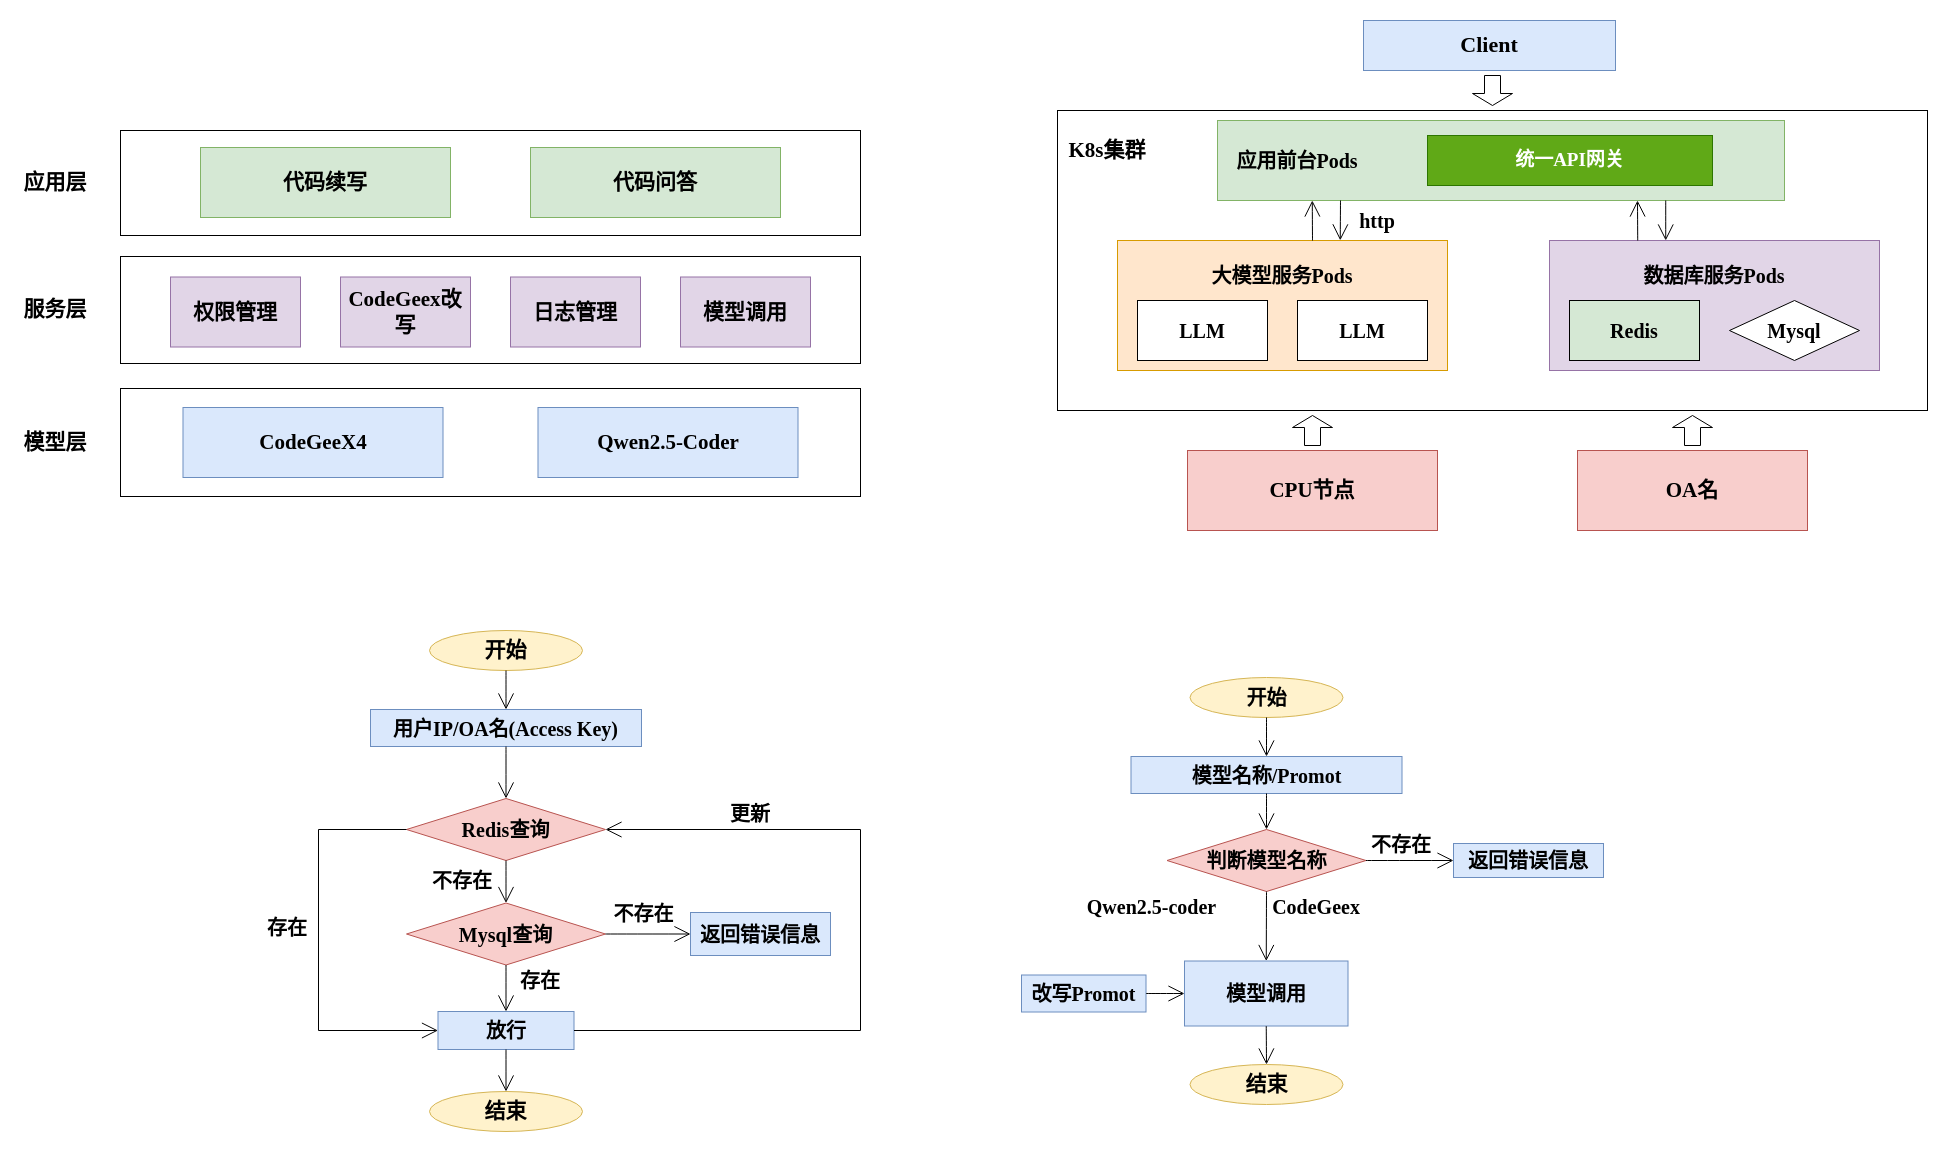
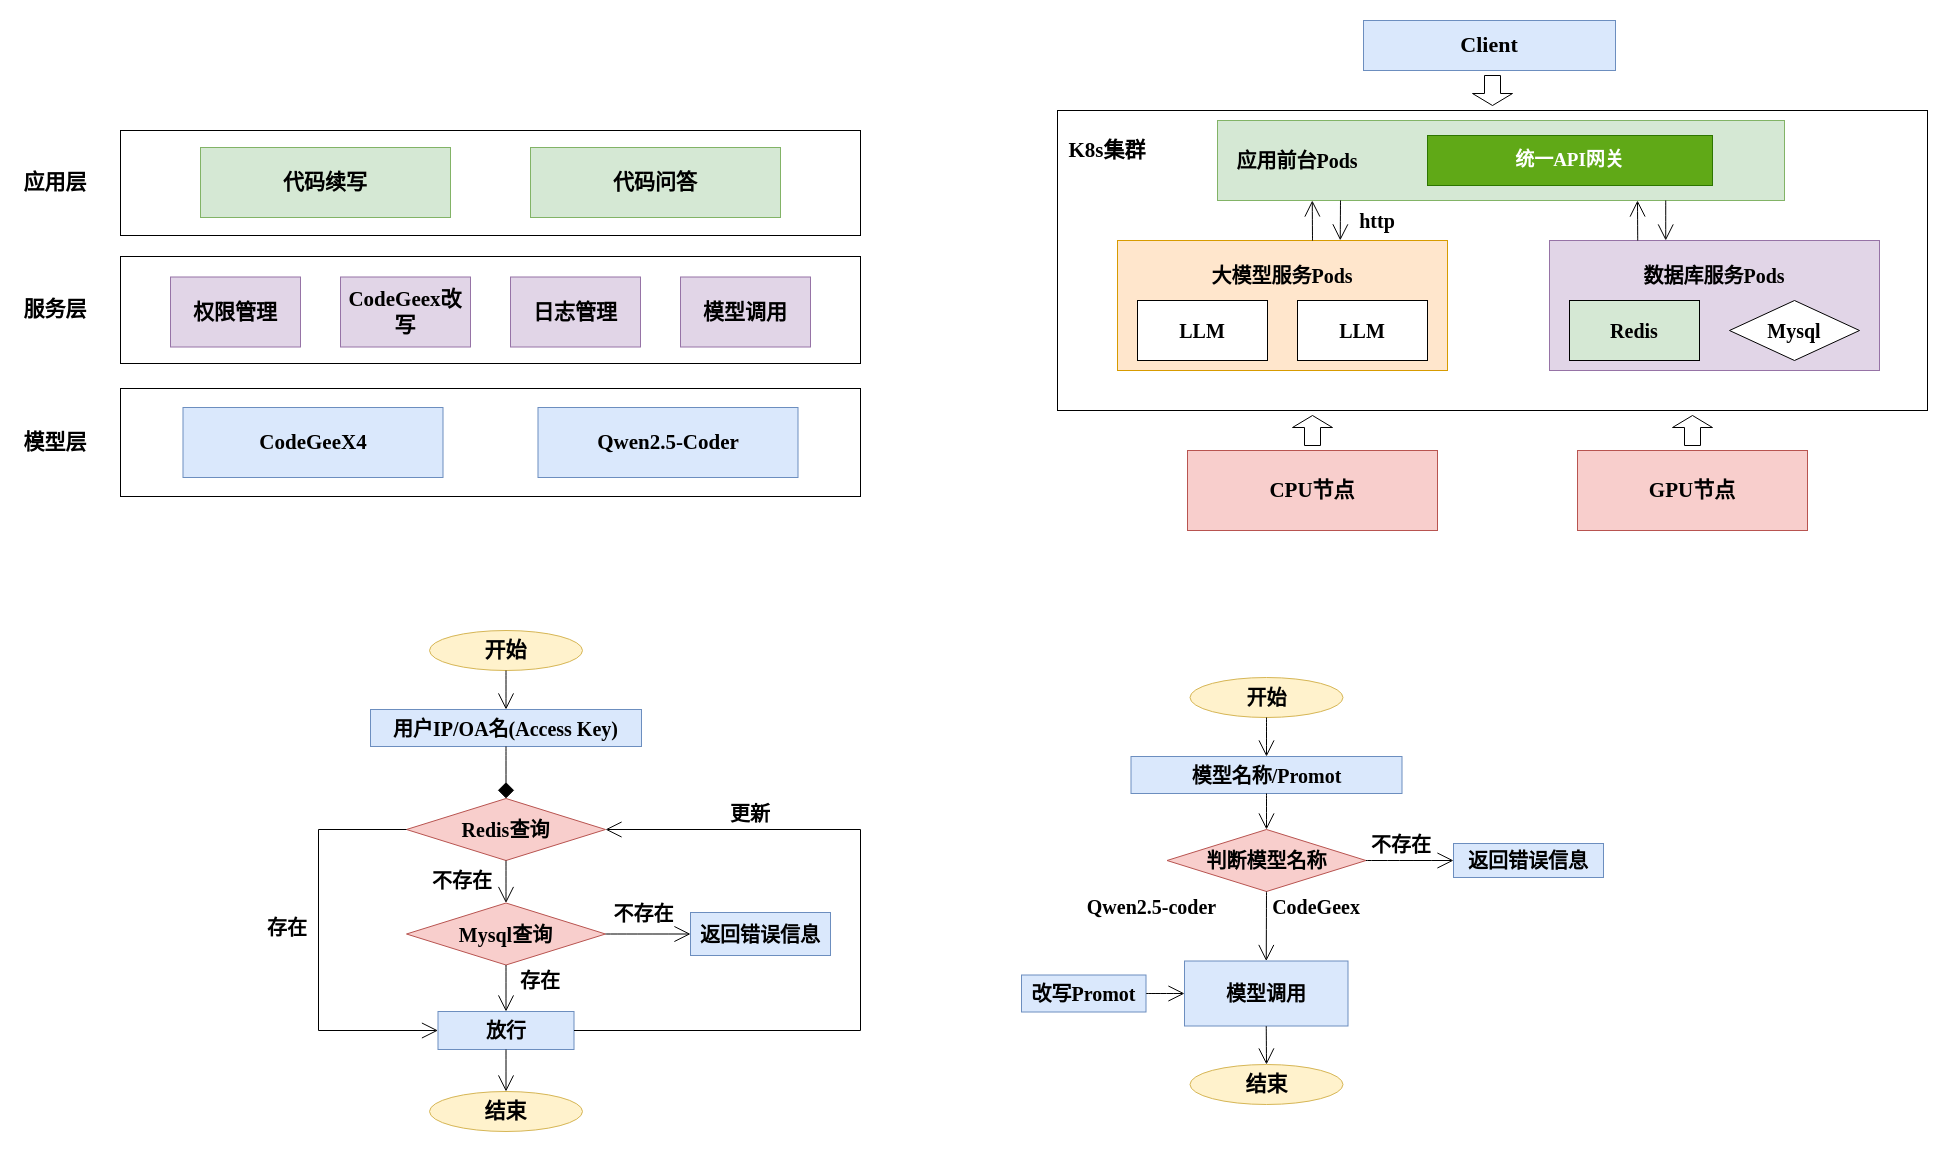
- <mxCell id="31" value="OA名" style="rounded=0;whiteSpace=wrap;html=1;fontFamily=宋体;fontSize=21;fontStyle=1;fillColor=#f8cecc;strokeColor=#b85450;" parent="1" vertex="1"><mxGeometry x="1577" y="450" width="230" height="80" as="geometry" /></mxCell>
+ <mxCell id="31" value="GPU节点" style="rounded=0;whiteSpace=wrap;html=1;fontFamily=宋体;fontSize=21;fontStyle=1;fillColor=#f8cecc;strokeColor=#b85450;" parent="1" vertex="1"><mxGeometry x="1577" y="450" width="230" height="80" as="geometry" /></mxCell>
- <mxCell id="47" value="" style="edgeStyle=none;orthogonalLoop=1;jettySize=auto;html=1;rounded=0;fontFamily=Architects Daughter;fontSource=https%3A%2F%2Ffonts.googleapis.com%2Fcss%3Ffamily%3DArchitects%2BDaughter;fontSize=16;startSize=14;endArrow=open;endSize=14;sourcePerimeterSpacing=8;targetPerimeterSpacing=8;curved=1;exitX=0.5;exitY=1;exitDx=0;exitDy=0;entryX=0.5;entryY=0;entryDx=0;entryDy=0;fontStyle=1" edge="1" parent="1" source="41" target="42"><mxGeometry width="140" relative="1" as="geometry"><mxPoint x="443" y="770" as="sourcePoint" /><mxPoint x="583" y="770" as="targetPoint" /><Array as="points" /></mxGeometry></mxCell>
+ <mxCell id="47" value="" style="edgeStyle=none;orthogonalLoop=1;jettySize=auto;html=1;rounded=0;fontFamily=Architects Daughter;fontSource=https%3A%2F%2Ffonts.googleapis.com%2Fcss%3Ffamily%3DArchitects%2BDaughter;fontSize=16;startSize=14;endArrow=diamond;endSize=14;sourcePerimeterSpacing=8;targetPerimeterSpacing=8;curved=1;exitX=0.5;exitY=1;exitDx=0;exitDy=0;entryX=0.5;entryY=0;entryDx=0;entryDy=0;fontStyle=1;" edge="1" parent="1" source="41" target="42"><mxGeometry width="140" relative="1" as="geometry"><mxPoint x="443" y="770" as="sourcePoint" /><mxPoint x="583" y="770" as="targetPoint" /><Array as="points" /></mxGeometry></mxCell>
